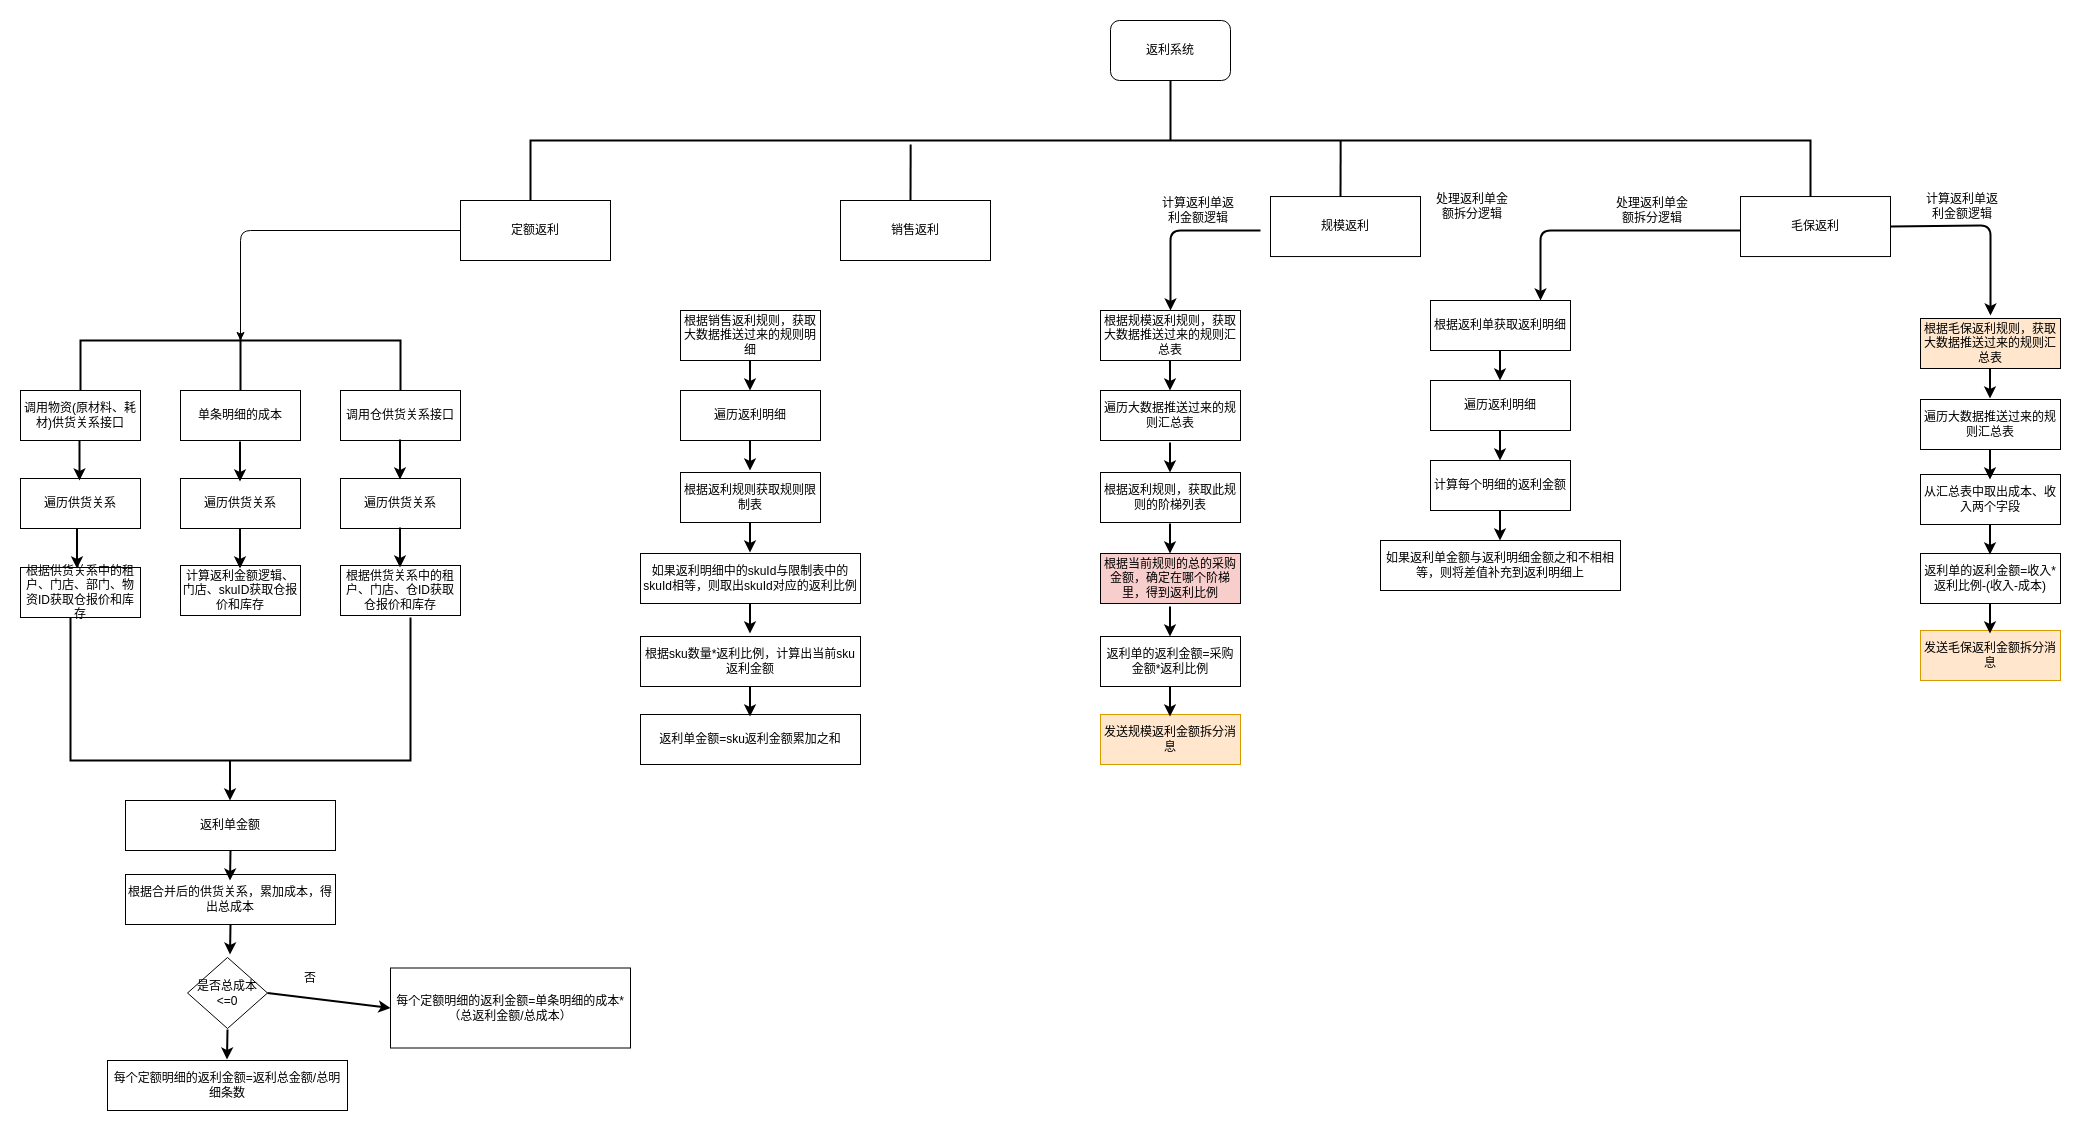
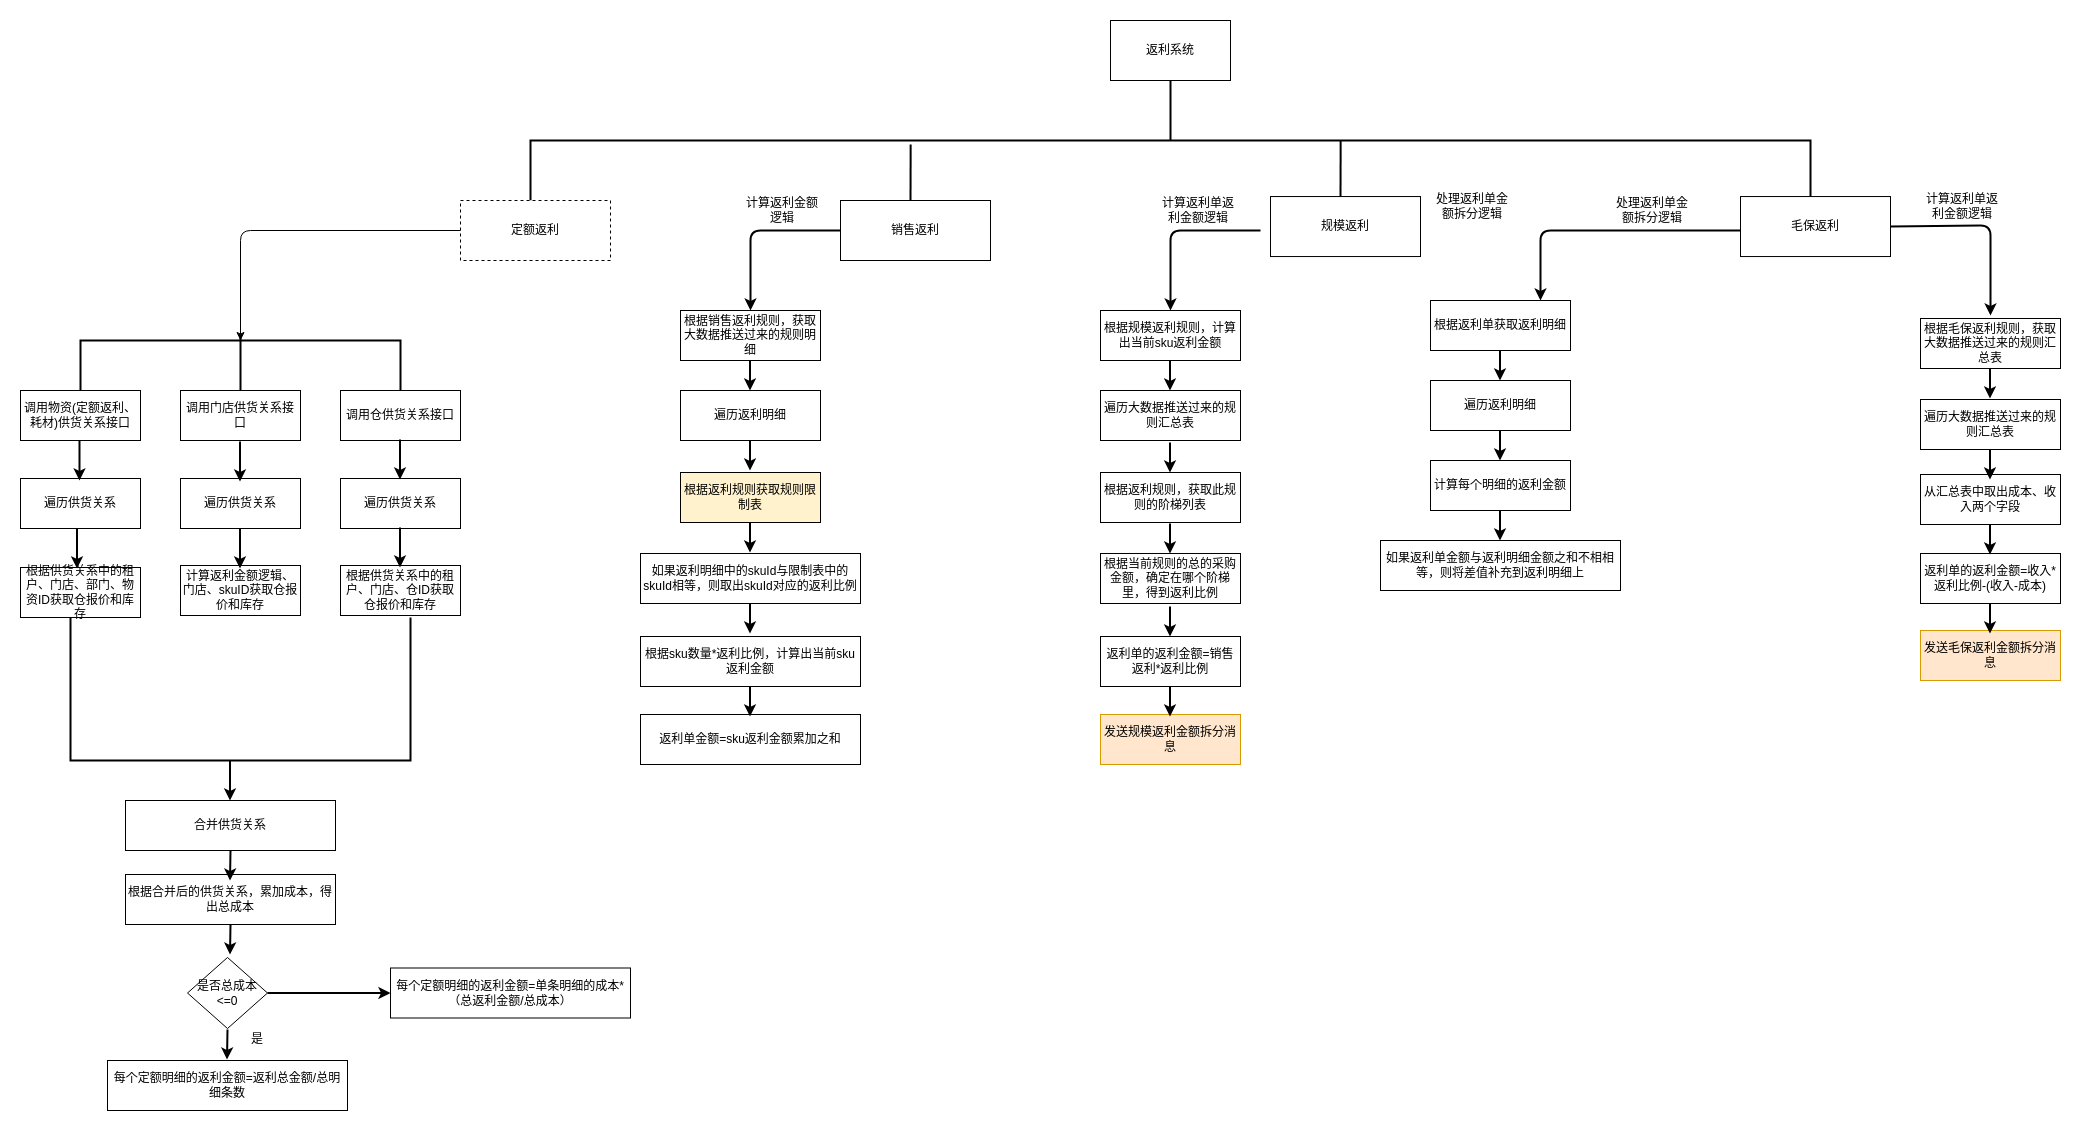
- <mxCell id="2" value="返利系统" style="whiteSpace=wrap;html=1;rounded=1;" vertex="1" parent="1"><mxGeometry x="1110" y="20" width="120" height="60" as="geometry" /></mxCell>
+ <mxCell id="2" value="返利系统" style="rounded=0;whiteSpace=wrap;html=1;" vertex="1" parent="1"><mxGeometry x="1110" y="20" width="120" height="60" as="geometry" /></mxCell>
+ <mxCell id="40" value="计算返利金额逻辑" style="text;html=1;strokeColor=none;fillColor=none;align=center;verticalAlign=middle;whiteSpace=wrap;rounded=0;" vertex="1" parent="1"><mxGeometry x="740" y="200" width="84" height="20" as="geometry" /></mxCell>
- <mxCell id="4" value="定额返利" style="rounded=0;whiteSpace=wrap;html=1;" vertex="1" parent="1"><mxGeometry x="460" y="200" width="150" height="60" as="geometry" /></mxCell>
+ <mxCell id="4" value="定额返利" style="rounded=0;whiteSpace=wrap;html=1;dashed=1;" vertex="1" parent="1"><mxGeometry x="460" y="200" width="150" height="60" as="geometry" /></mxCell>
+ <mxCell id="34" value="" style="endArrow=classic;html=1;strokeWidth=2;exitX=0;exitY=0.5;exitDx=0;exitDy=0;entryX=0.5;entryY=0;entryDx=0;entryDy=0;" edge="1" parent="1" source="26" target="28"><mxGeometry width="50" height="50" relative="1" as="geometry"><mxPoint x="600" y="330" as="sourcePoint" /><mxPoint x="750" y="300" as="targetPoint" /><Array as="points"><mxPoint x="750" y="230" /></Array></mxGeometry></mxCell>
- <mxCell id="43" value="根据规模返利规则，获取大数据推送过来的规则汇总表" style="rounded=0;whiteSpace=wrap;html=1;" vertex="1" parent="1"><mxGeometry x="1100" y="310" width="140" height="50" as="geometry" /></mxCell>
+ <mxCell id="43" value="根据规模返利规则，计算出当前sku返利金额" style="rounded=0;whiteSpace=wrap;html=1;" vertex="1" parent="1"><mxGeometry x="1100" y="310" width="140" height="50" as="geometry" /></mxCell>
- <mxCell id="65" value="根据毛保返利规则，获取大数据推送过来的规则汇总表" style="rounded=0;whiteSpace=wrap;html=1;fillColor=#ffe6cc;" vertex="1" parent="1"><mxGeometry x="1920" y="318" width="140" height="50" as="geometry" /></mxCell>
+ <mxCell id="65" value="根据毛保返利规则，获取大数据推送过来的规则汇总表" style="rounded=0;whiteSpace=wrap;html=1;" vertex="1" parent="1"><mxGeometry x="1920" y="318" width="140" height="50" as="geometry" /></mxCell>
- <mxCell id="6" value="调用物资(原材料、耗材)供货关系接口" style="rounded=0;whiteSpace=wrap;html=1;" vertex="1" parent="1"><mxGeometry x="20" y="390" width="120" height="50" as="geometry" /></mxCell>
+ <mxCell id="6" value="调用物资(定额返利、耗材)供货关系接口" style="rounded=0;whiteSpace=wrap;html=1;" vertex="1" parent="1"><mxGeometry x="20" y="390" width="120" height="50" as="geometry" /></mxCell>
- <mxCell id="9" value="单条明细的成本" style="rounded=0;whiteSpace=wrap;html=1;" vertex="1" parent="1"><mxGeometry x="180" y="390" width="120" height="50" as="geometry" /></mxCell>
+ <mxCell id="9" value="调用门店供货关系接口" style="rounded=0;whiteSpace=wrap;html=1;" vertex="1" parent="1"><mxGeometry x="180" y="390" width="120" height="50" as="geometry" /></mxCell>
- <mxCell id="30" value="根据返利规则获取规则限制表" style="rounded=0;whiteSpace=wrap;html=1;" vertex="1" parent="1"><mxGeometry x="680" y="472" width="140" height="50" as="geometry" /></mxCell>
+ <mxCell id="30" value="根据返利规则获取规则限制表" style="rounded=0;whiteSpace=wrap;html=1;fillColor=#fff2cc;" vertex="1" parent="1"><mxGeometry x="680" y="472" width="140" height="50" as="geometry" /></mxCell>
- <mxCell id="46" value="根据当前规则的总的采购金额，确定在哪个阶梯里，得到返利比例" style="rounded=0;whiteSpace=wrap;html=1;fillColor=#f8cecc;" vertex="1" parent="1"><mxGeometry x="1100" y="553" width="140" height="50" as="geometry" /></mxCell>
+ <mxCell id="46" value="根据当前规则的总的采购金额，确定在哪个阶梯里，得到返利比例" style="rounded=0;whiteSpace=wrap;html=1;" vertex="1" parent="1"><mxGeometry x="1100" y="553" width="140" height="50" as="geometry" /></mxCell>
- <mxCell id="47" value="返利单的返利金额=采购金额*返利比例" style="rounded=0;whiteSpace=wrap;html=1;" vertex="1" parent="1"><mxGeometry x="1100" y="636" width="140" height="50" as="geometry" /></mxCell>
+ <mxCell id="47" value="返利单的返利金额=销售返利*返利比例" style="rounded=0;whiteSpace=wrap;html=1;" vertex="1" parent="1"><mxGeometry x="1100" y="636" width="140" height="50" as="geometry" /></mxCell>
- <mxCell id="78" value="返利单金额" style="rounded=0;whiteSpace=wrap;html=1;" vertex="1" parent="1"><mxGeometry x="125" y="800" width="210" height="50" as="geometry" /></mxCell>
+ <mxCell id="78" value="合并供货关系" style="rounded=0;whiteSpace=wrap;html=1;" vertex="1" parent="1"><mxGeometry x="125" y="800" width="210" height="50" as="geometry" /></mxCell>
- <mxCell id="87" value="否" style="text;html=1;strokeColor=none;fillColor=none;align=center;verticalAlign=middle;whiteSpace=wrap;rounded=0;" vertex="1" parent="1"><mxGeometry x="300" y="967.5" width="20" height="20" as="geometry" /></mxCell>
- <mxCell id="85" value="每个定额明细的返利金额=单条明细的成本*（总返利金额/总成本）" style="rounded=0;whiteSpace=wrap;html=1;" vertex="1" parent="1"><mxGeometry x="390" y="967.5" width="240" height="80" as="geometry" /></mxCell>
+ <mxCell id="85" value="每个定额明细的返利金额=单条明细的成本*（总返利金额/总成本）" style="rounded=0;whiteSpace=wrap;html=1;" vertex="1" parent="1"><mxGeometry x="390" y="967.5" width="240" height="50" as="geometry" /></mxCell>
+ <mxCell id="84" value="是" style="text;html=1;strokeColor=none;fillColor=none;align=center;verticalAlign=middle;whiteSpace=wrap;rounded=0;" vertex="1" parent="1"><mxGeometry x="247" y="1029" width="20" height="20" as="geometry" /></mxCell>
